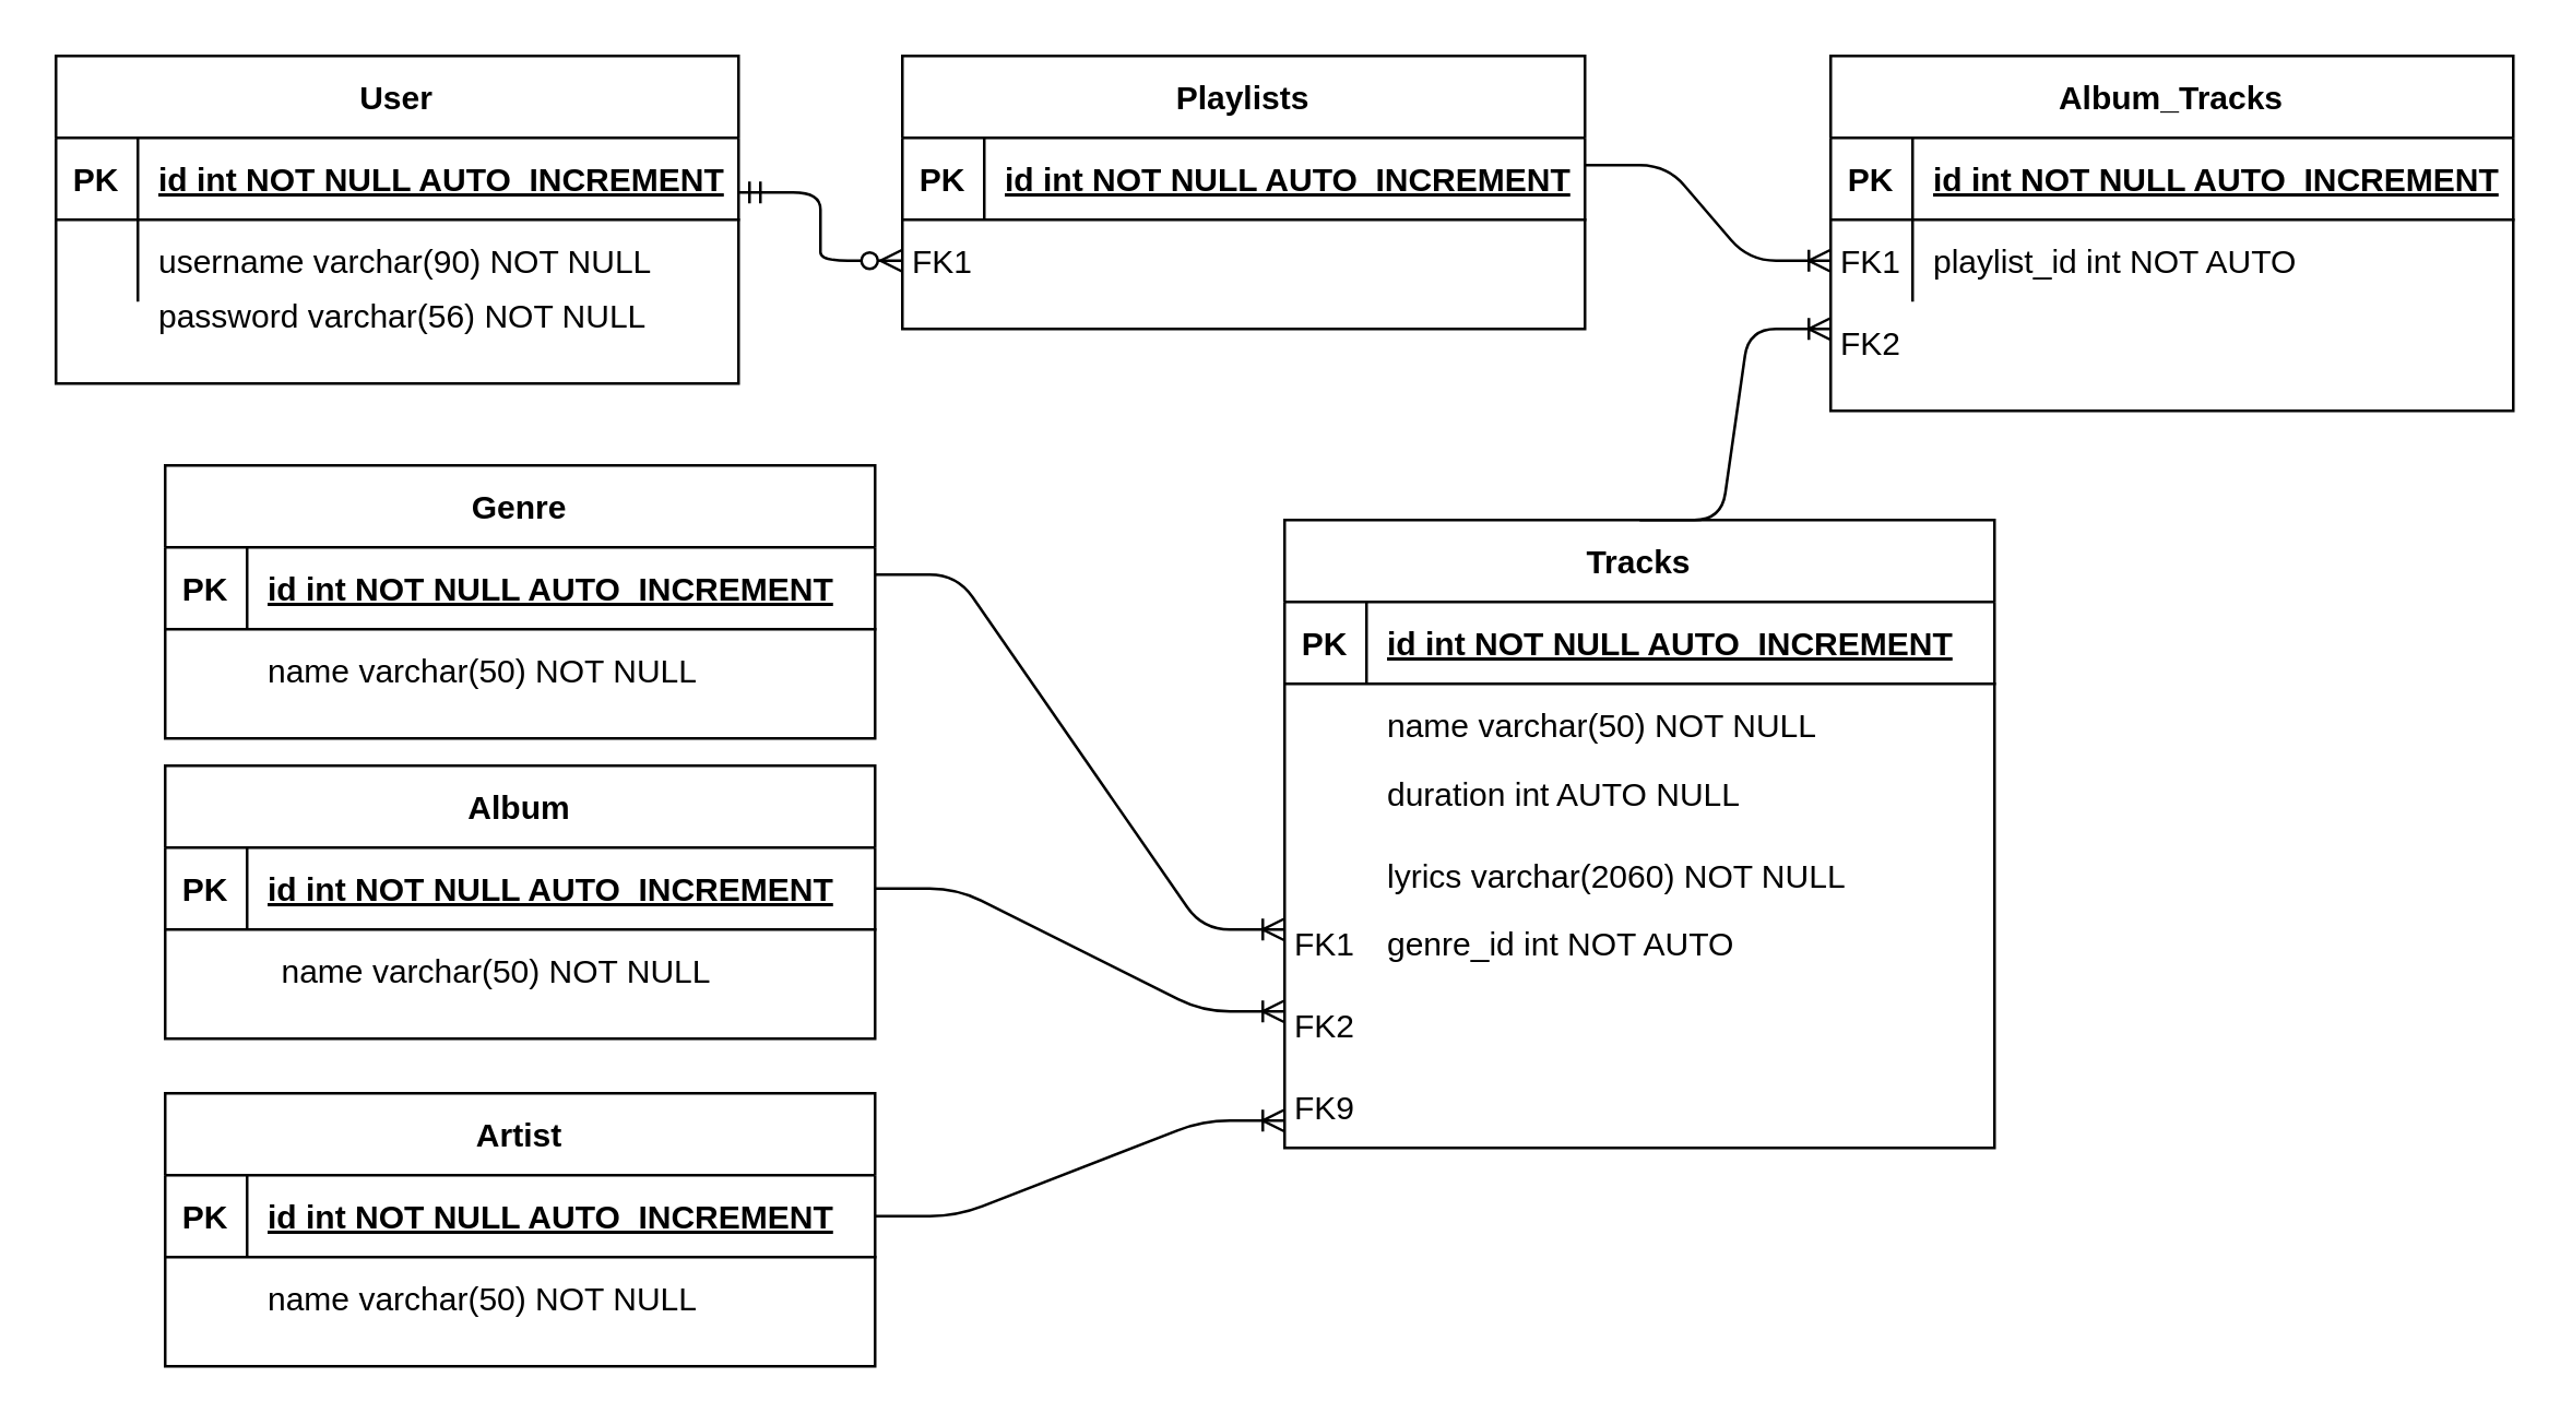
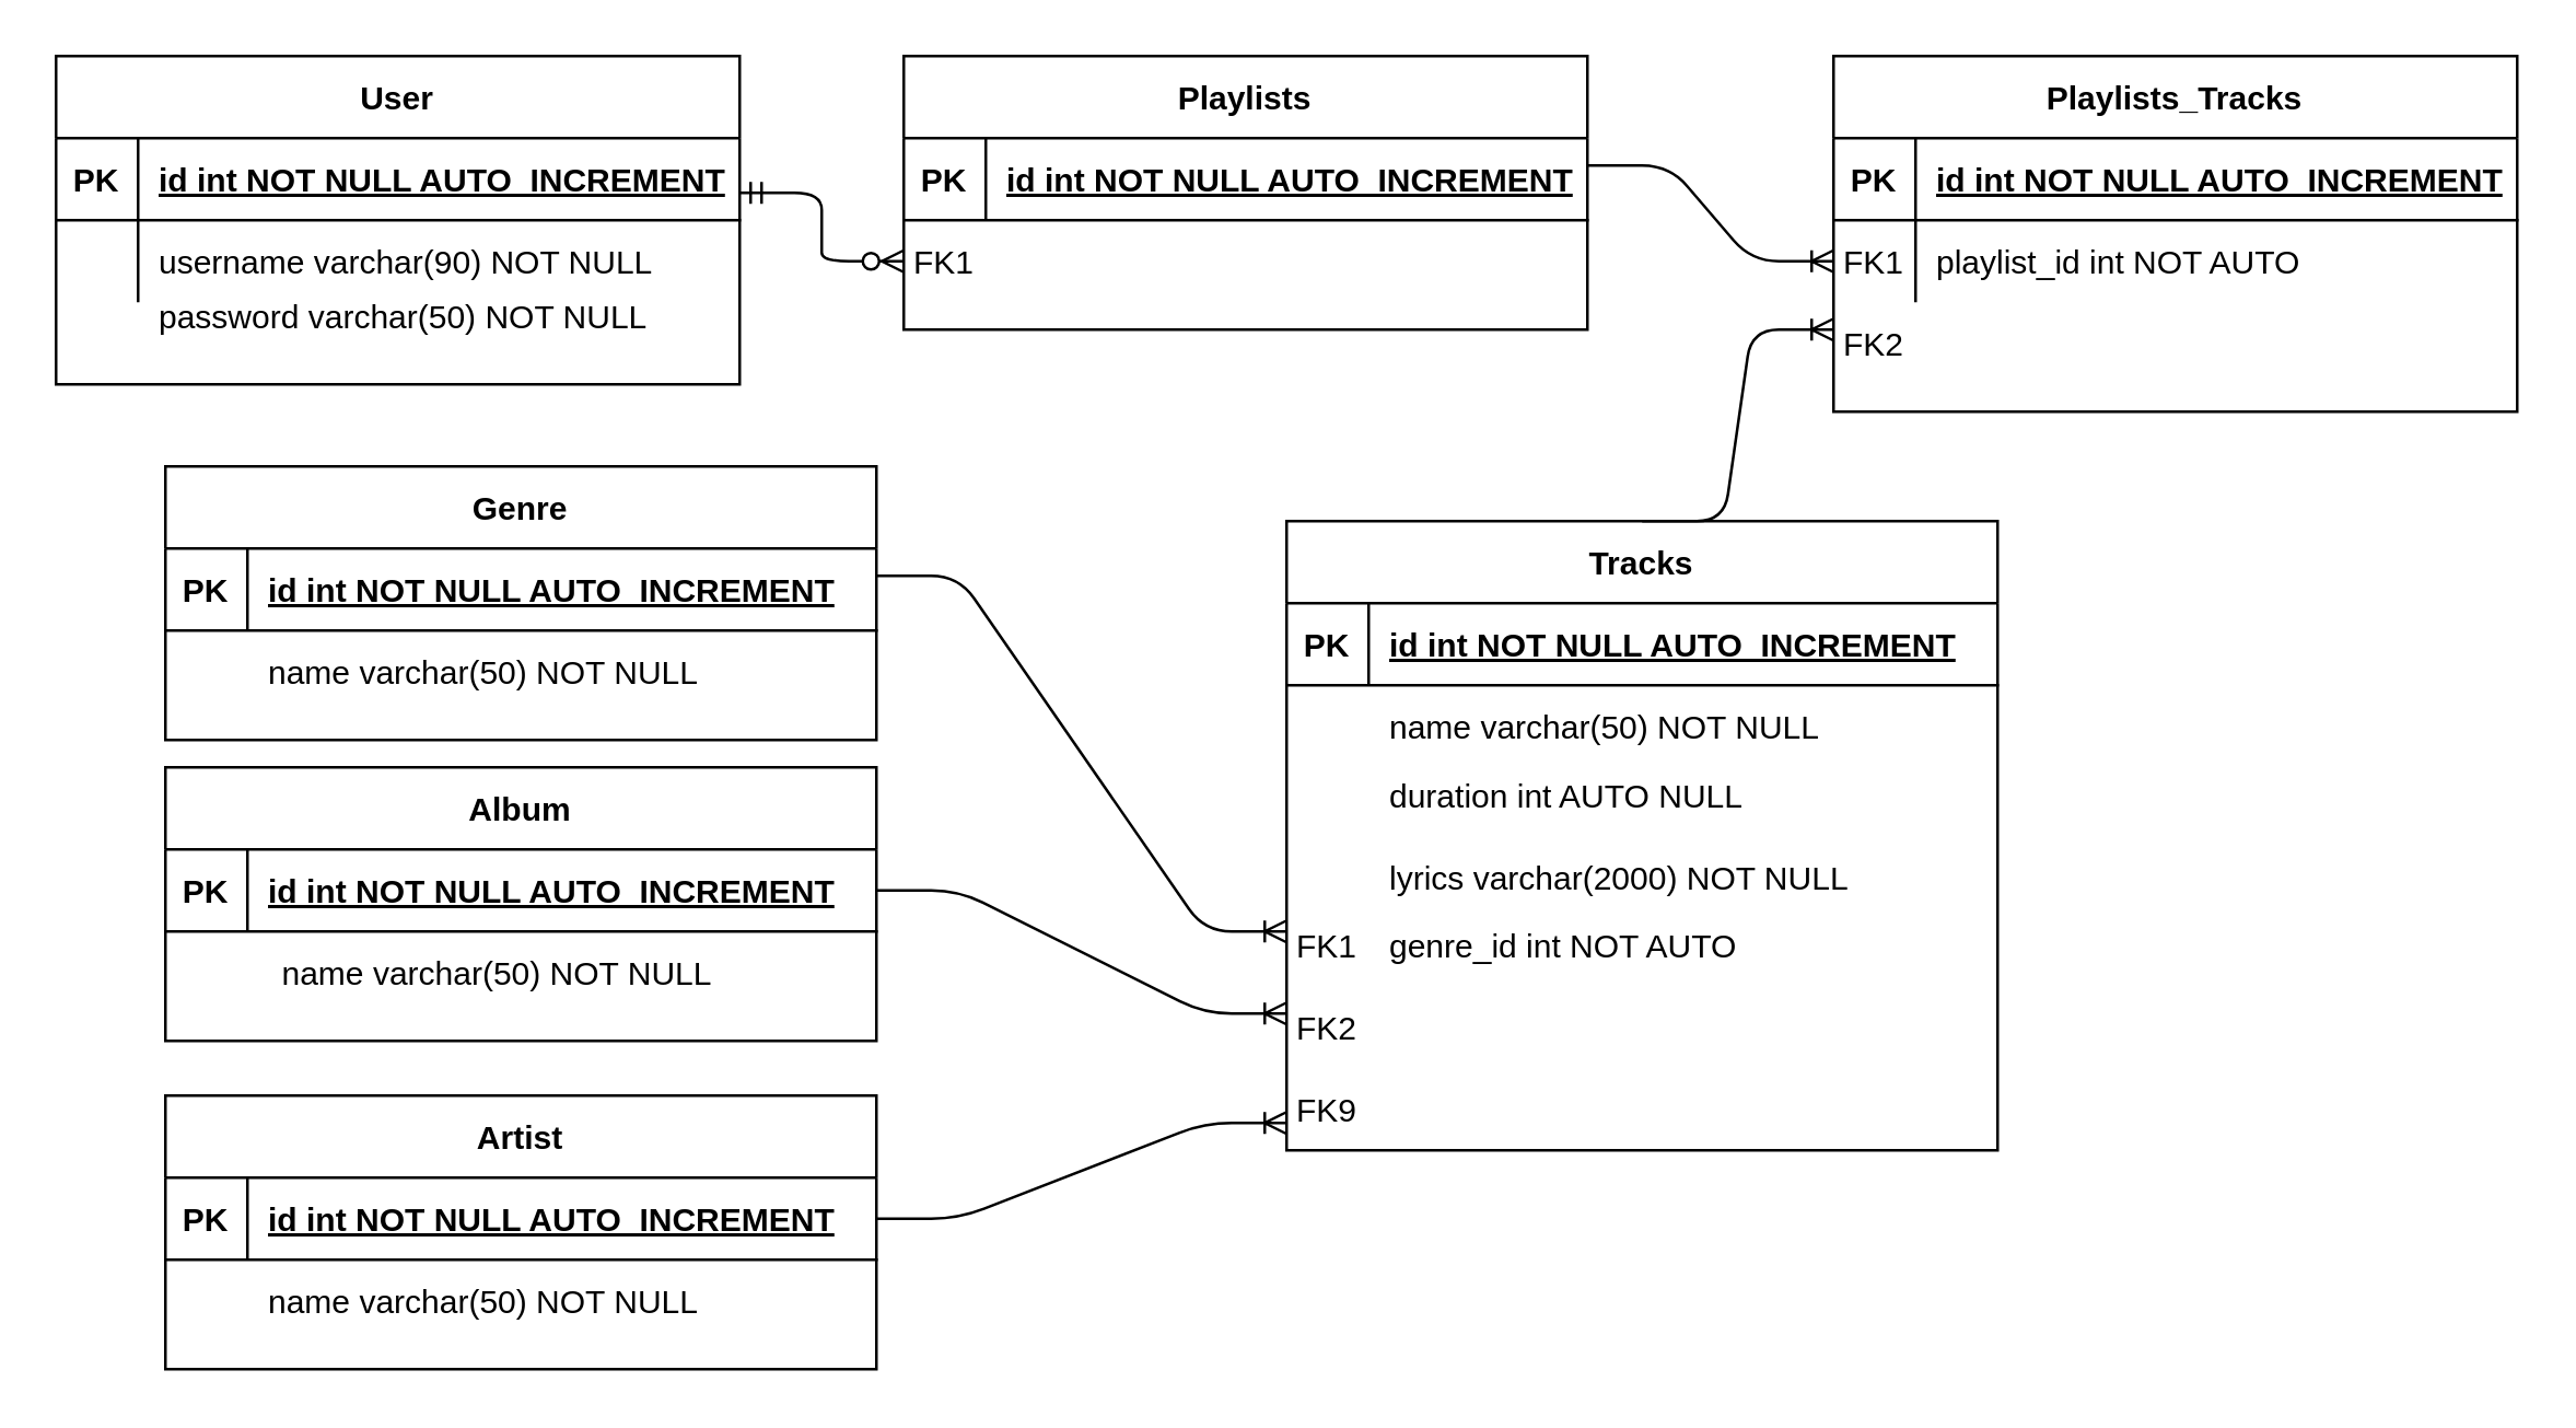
- <mxCell id="41" value="Album_Tracks" style="shape=table;startSize=30;container=1;collapsible=1;childLayout=tableLayout;fixedRows=1;rowLines=0;fontStyle=1;align=center;resizeLast=1;" vertex="1" parent="40"><mxGeometry width="250" height="130" as="geometry" /></mxCell>
+ <mxCell id="41" value="Playlists_Tracks" style="shape=table;startSize=30;container=1;collapsible=1;childLayout=tableLayout;fixedRows=1;rowLines=0;fontStyle=1;align=center;resizeLast=1;" vertex="1" parent="40"><mxGeometry width="250" height="130" as="geometry" /></mxCell>
- <mxCell id="60" value="password varchar(56) NOT NULL" style="shape=partialRectangle;overflow=hidden;connectable=0;fillColor=none;top=0;left=0;bottom=0;right=0;align=left;spacingLeft=6;" vertex="1" parent="52"><mxGeometry x="30" y="80" width="220" height="30" as="geometry" /></mxCell>
+ <mxCell id="60" value="password varchar(50) NOT NULL" style="shape=partialRectangle;overflow=hidden;connectable=0;fillColor=none;top=0;left=0;bottom=0;right=0;align=left;spacingLeft=6;" vertex="1" parent="52"><mxGeometry x="30" y="80" width="220" height="30" as="geometry" /></mxCell>
- <mxCell id="9" value="lyrics varchar(2060) NOT NULL" style="shape=partialRectangle;overflow=hidden;connectable=0;fillColor=none;top=0;left=0;bottom=0;right=0;align=left;spacingLeft=6;" vertex="1" parent="2"><mxGeometry x="30" y="115" width="220" height="30" as="geometry" /></mxCell>
+ <mxCell id="9" value="lyrics varchar(2000) NOT NULL" style="shape=partialRectangle;overflow=hidden;connectable=0;fillColor=none;top=0;left=0;bottom=0;right=0;align=left;spacingLeft=6;" vertex="1" parent="2"><mxGeometry x="30" y="115" width="220" height="30" as="geometry" /></mxCell>
